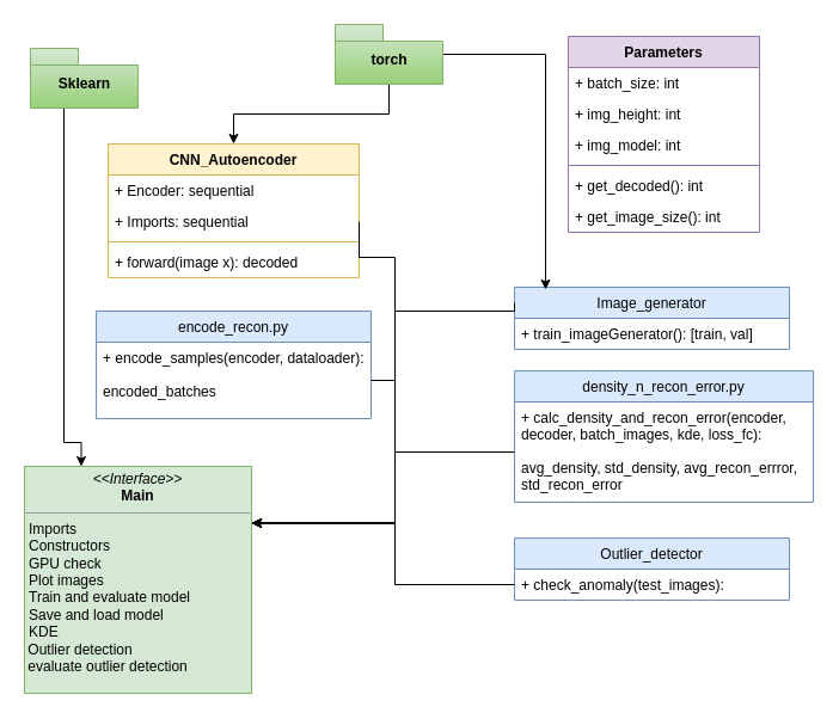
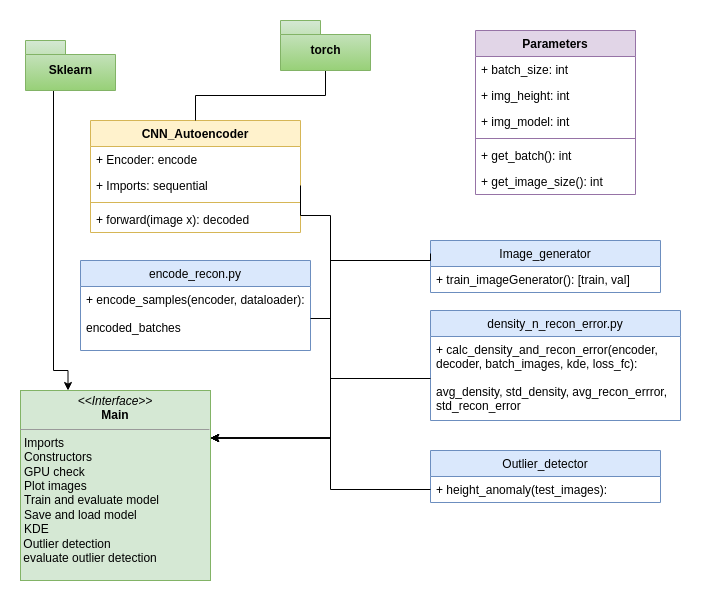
- <mxCell id="23" style="edgeStyle=orthogonalEdgeStyle;rounded=0;orthogonalLoop=1;jettySize=auto;html=1;entryX=0.113;entryY=0.038;entryDx=0;entryDy=0;entryPerimeter=0;" parent="1" source="24" target="7" edge="1"><mxGeometry relative="1" as="geometry" /></mxCell>
- <mxCell id="22" style="edgeStyle=orthogonalEdgeStyle;rounded=0;orthogonalLoop=1;jettySize=auto;html=1;exitX=0.5;exitY=1;exitDx=0;exitDy=0;exitPerimeter=0;" parent="1" source="24" target="2" edge="1"><mxGeometry relative="1" as="geometry" /></mxCell>
+ <mxCell id="22" style="edgeStyle=orthogonalEdgeStyle;rounded=0;orthogonalLoop=1;jettySize=auto;html=1;exitX=0.5;exitY=1;exitDx=0;exitDy=0;exitPerimeter=0;endArrow=none;" parent="1" source="24" target="2" edge="1"><mxGeometry relative="1" as="geometry" /></mxCell>
- <mxCell id="14" value="+ get_decoded(): int" style="text;strokeColor=none;fillColor=none;align=left;verticalAlign=top;spacingLeft=4;spacingRight=4;overflow=hidden;rotatable=0;points=[[0,0.5],[1,0.5]];portConstraint=eastwest;" parent="9" vertex="1"><mxGeometry y="112" width="160" height="26" as="geometry" /></mxCell>
+ <mxCell id="14" value="+ get_batch(): int" style="text;strokeColor=none;fillColor=none;align=left;verticalAlign=top;spacingLeft=4;spacingRight=4;overflow=hidden;rotatable=0;points=[[0,0.5],[1,0.5]];portConstraint=eastwest;" parent="9" vertex="1"><mxGeometry y="112" width="160" height="26" as="geometry" /></mxCell>
- <mxCell id="3" value="+ Encoder: sequential" style="text;strokeColor=none;fillColor=none;align=left;verticalAlign=top;spacingLeft=4;spacingRight=4;overflow=hidden;rotatable=0;points=[[0,0.5],[1,0.5]];portConstraint=eastwest;" parent="2" vertex="1"><mxGeometry y="26" width="210" height="26" as="geometry" /></mxCell>
+ <mxCell id="3" value="+ Encoder: encode" style="text;strokeColor=none;fillColor=none;align=left;verticalAlign=top;spacingLeft=4;spacingRight=4;overflow=hidden;rotatable=0;points=[[0,0.5],[1,0.5]];portConstraint=eastwest;" parent="2" vertex="1"><mxGeometry y="26" width="210" height="26" as="geometry" /></mxCell>
- <mxCell id="21" value="+ check_anomaly(test_images): " style="text;strokeColor=none;fillColor=none;align=left;verticalAlign=top;spacingLeft=4;spacingRight=4;overflow=hidden;rotatable=0;points=[[0,0.5],[1,0.5]];portConstraint=eastwest;" parent="20" vertex="1"><mxGeometry y="26" width="230" height="26" as="geometry" /></mxCell>
+ <mxCell id="21" value="+ height_anomaly(test_images): " style="text;strokeColor=none;fillColor=none;align=left;verticalAlign=top;spacingLeft=4;spacingRight=4;overflow=hidden;rotatable=0;points=[[0,0.5],[1,0.5]];portConstraint=eastwest;" parent="20" vertex="1"><mxGeometry y="26" width="230" height="26" as="geometry" /></mxCell>
